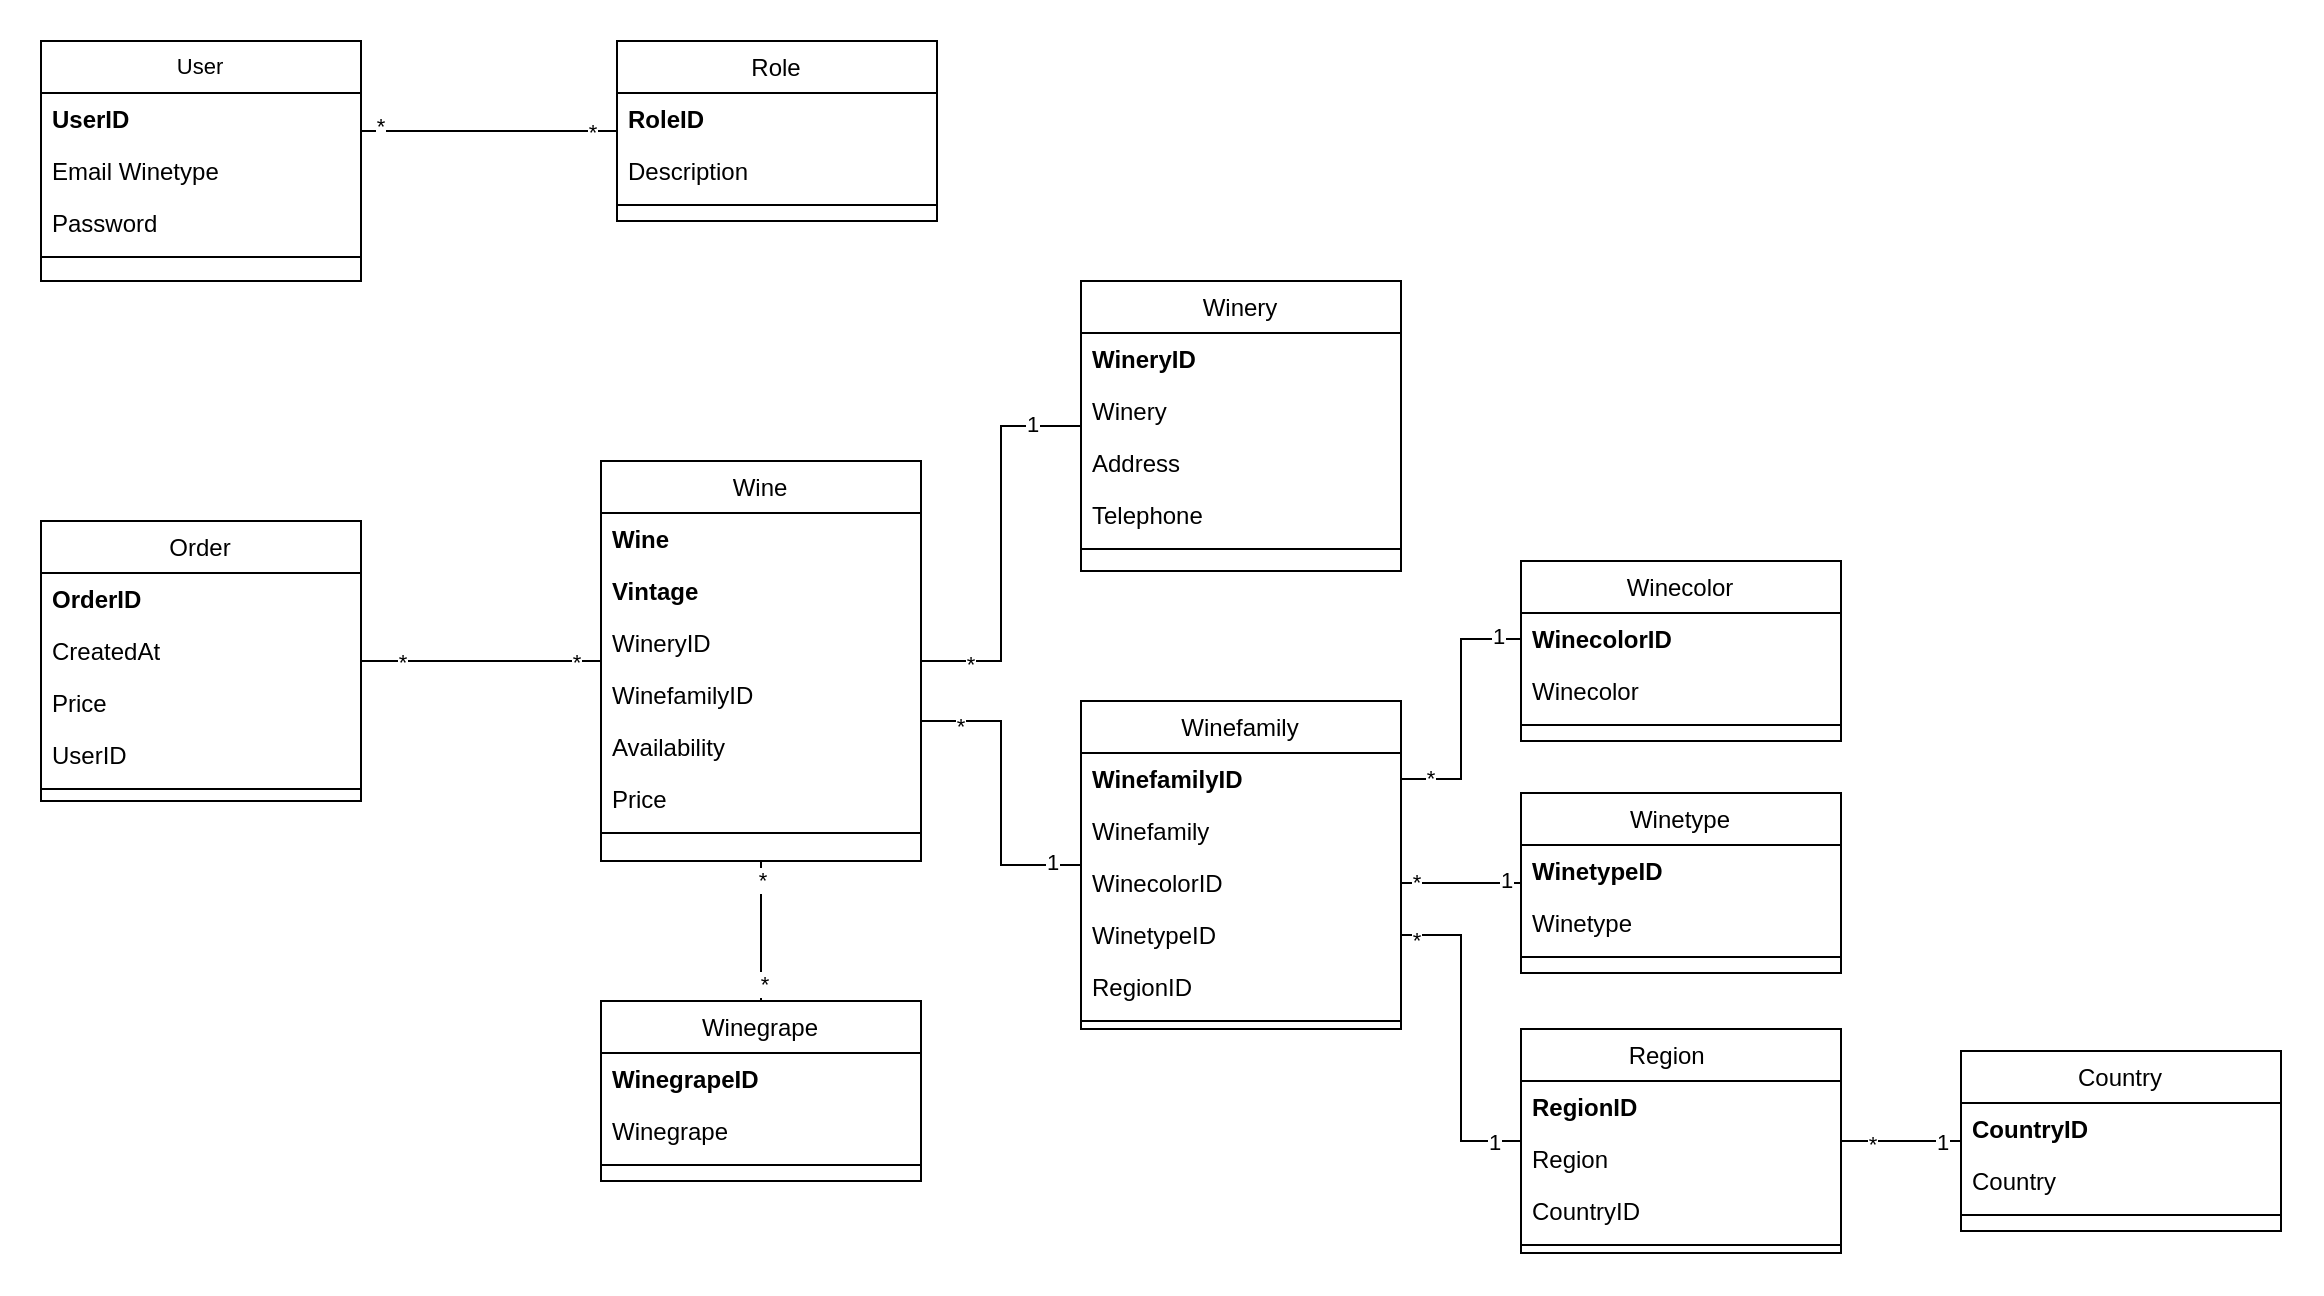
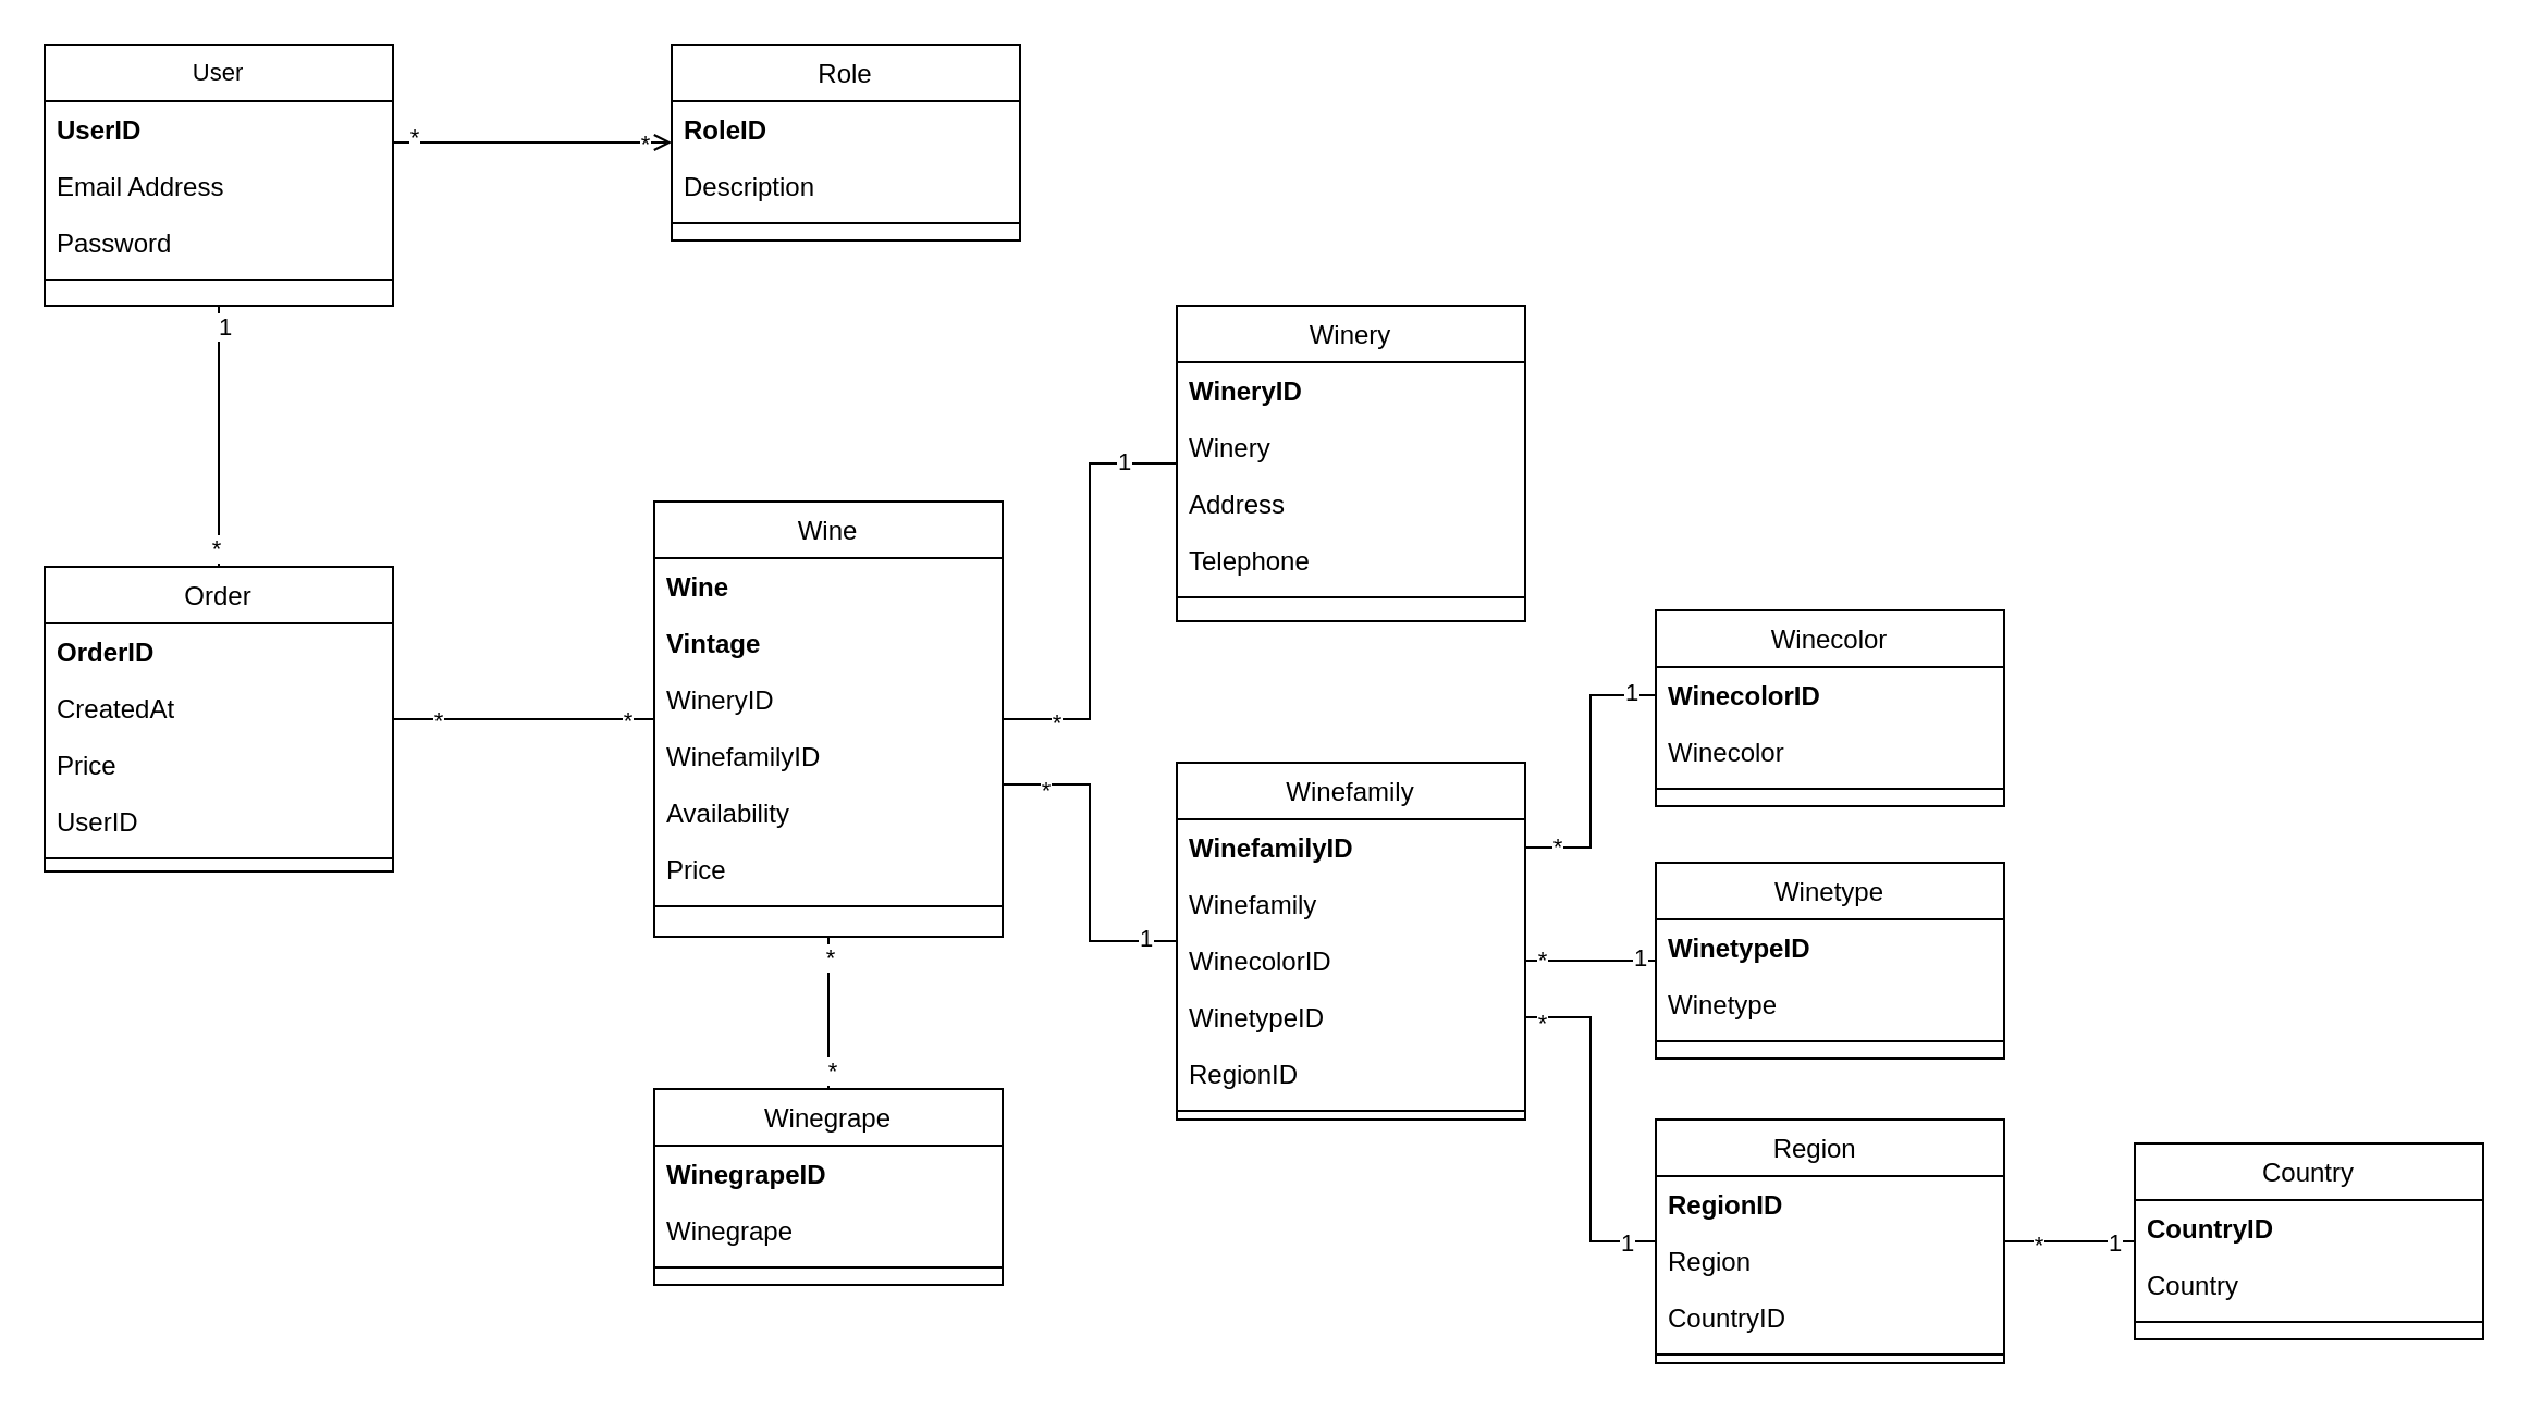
- <mxCell id="23" value="" style="endArrow=none;shadow=0;strokeWidth=1;rounded=0;endFill=0;edgeStyle=elbowEdgeStyle;elbow=vertical;" parent="1" source="2" target="19" edge="1"><mxGeometry x="0.5" y="41" relative="1" as="geometry"><mxPoint x="180" y="92" as="sourcePoint" /><mxPoint x="340" y="92" as="targetPoint" /><mxPoint x="-40" y="32" as="offset" /></mxGeometry></mxCell>
+ <mxCell id="23" value="" style="endArrow=open;shadow=0;strokeWidth=1;rounded=0;endFill=0;edgeStyle=elbowEdgeStyle;elbow=vertical;" parent="1" source="2" target="19" edge="1"><mxGeometry x="0.5" y="41" relative="1" as="geometry"><mxPoint x="180" y="92" as="sourcePoint" /><mxPoint x="340" y="92" as="targetPoint" /><mxPoint x="-40" y="32" as="offset" /></mxGeometry></mxCell>
- <mxCell id="4" value="Email Winetype" style="text;align=left;verticalAlign=top;spacingLeft=4;spacingRight=4;overflow=hidden;rotatable=0;points=[[0,0.5],[1,0.5]];portConstraint=eastwest;rounded=0;shadow=0;html=0;" parent="2" vertex="1"><mxGeometry y="52" width="160" height="26" as="geometry" /></mxCell>
+ <mxCell id="4" value="Email Address" style="text;align=left;verticalAlign=top;spacingLeft=4;spacingRight=4;overflow=hidden;rotatable=0;points=[[0,0.5],[1,0.5]];portConstraint=eastwest;rounded=0;shadow=0;html=0;" parent="2" vertex="1"><mxGeometry y="52" width="160" height="26" as="geometry" /></mxCell>
+ <mxCell id="16" value="" style="endArrow=none;endSize=10;endFill=0;shadow=0;strokeWidth=1;rounded=0;edgeStyle=elbowEdgeStyle;elbow=vertical;" parent="1" source="10" target="2" edge="1"><mxGeometry width="160" relative="1" as="geometry"><mxPoint x="0" y="103" as="sourcePoint" /><mxPoint x="0" y="103" as="targetPoint" /></mxGeometry></mxCell>
+ <mxCell id="17" value="1" style="edgeLabel;html=1;align=center;verticalAlign=middle;resizable=0;points=[];" vertex="1" connectable="0" parent="16"><mxGeometry x="0.847" y="-2" relative="1" as="geometry"><mxPoint as="offset" /></mxGeometry></mxCell>
+ <mxCell id="18" value="*" style="edgeLabel;html=1;align=center;verticalAlign=middle;resizable=0;points=[];" vertex="1" connectable="0" parent="16"><mxGeometry x="-0.857" y="2" relative="1" as="geometry"><mxPoint as="offset" /></mxGeometry></mxCell>
